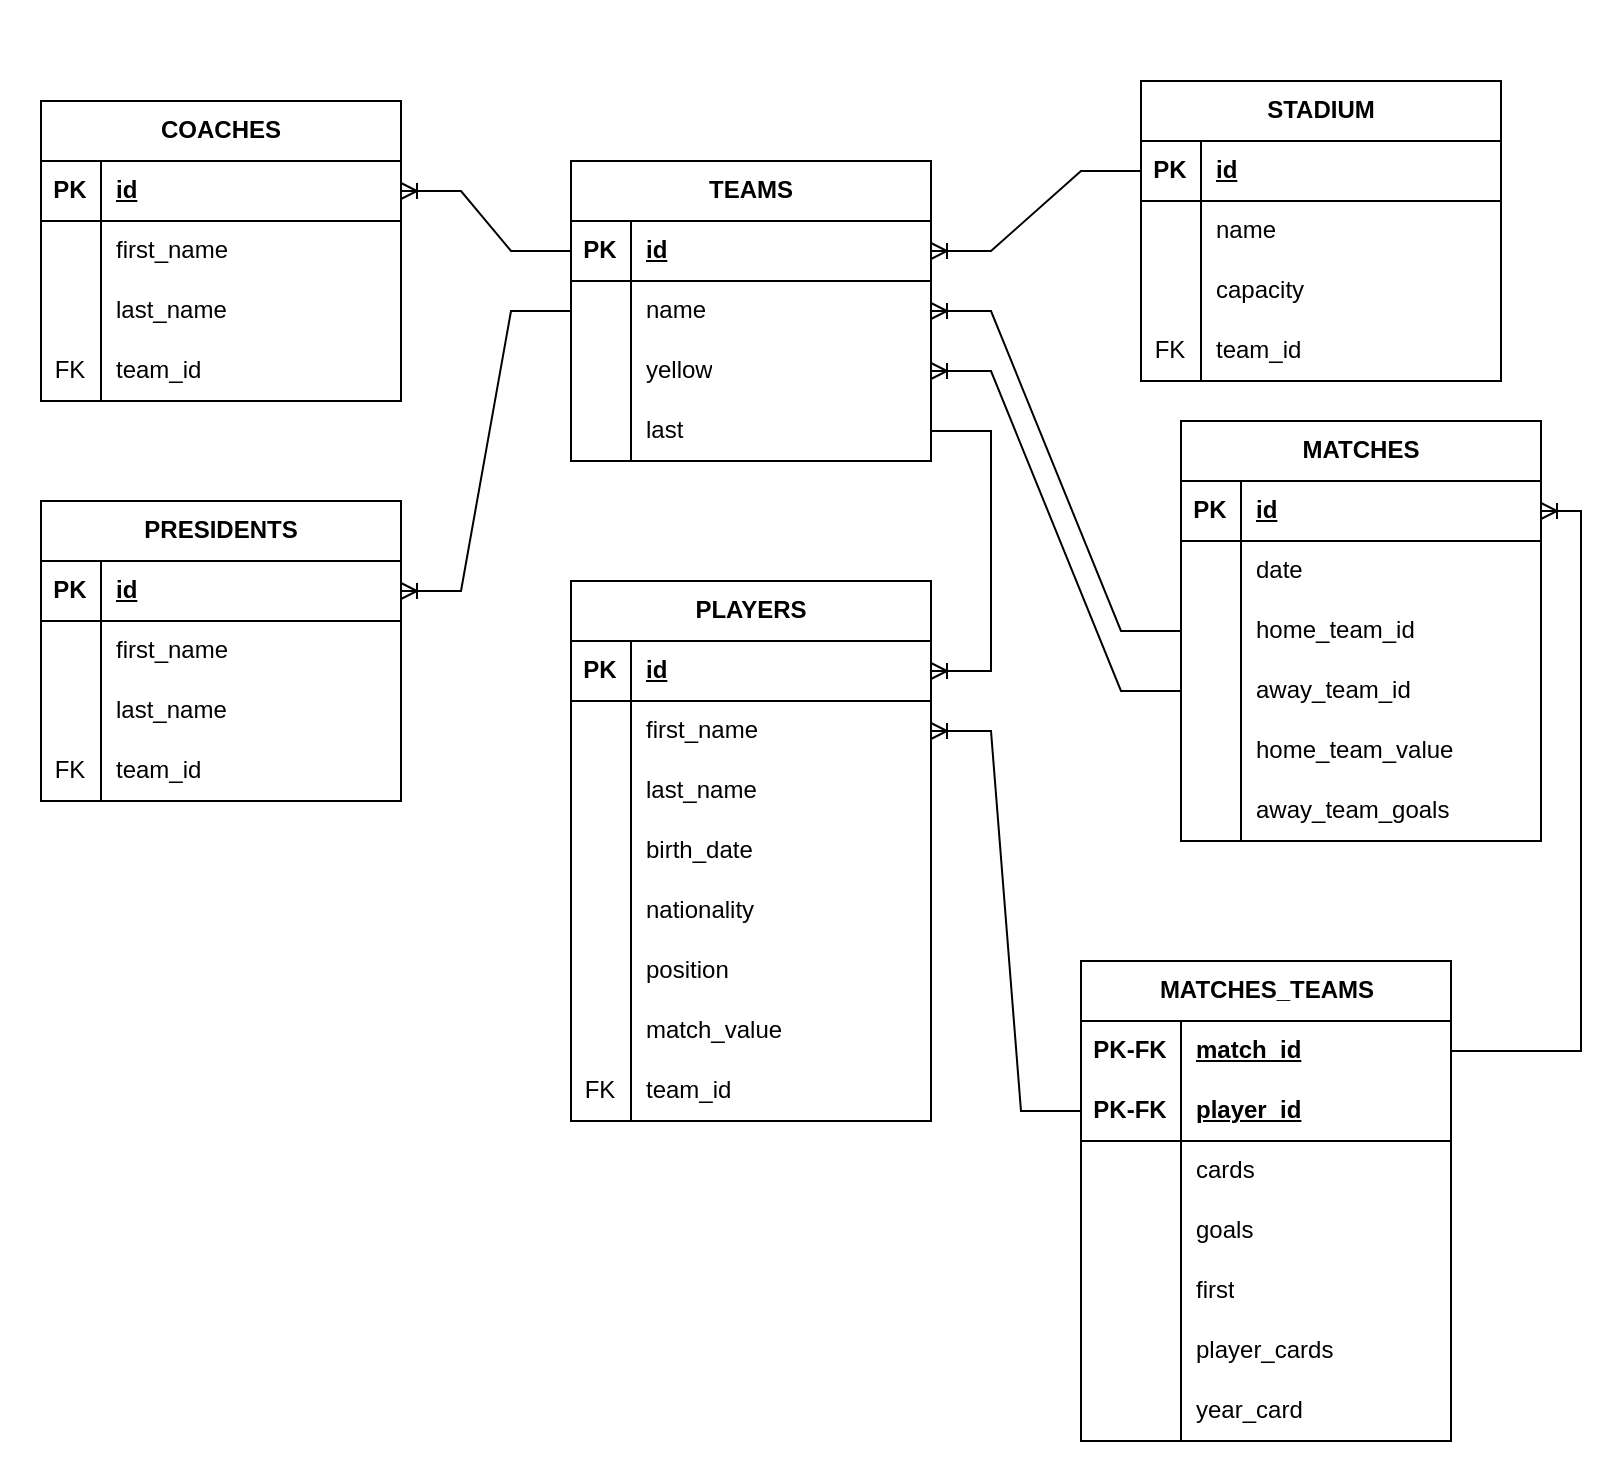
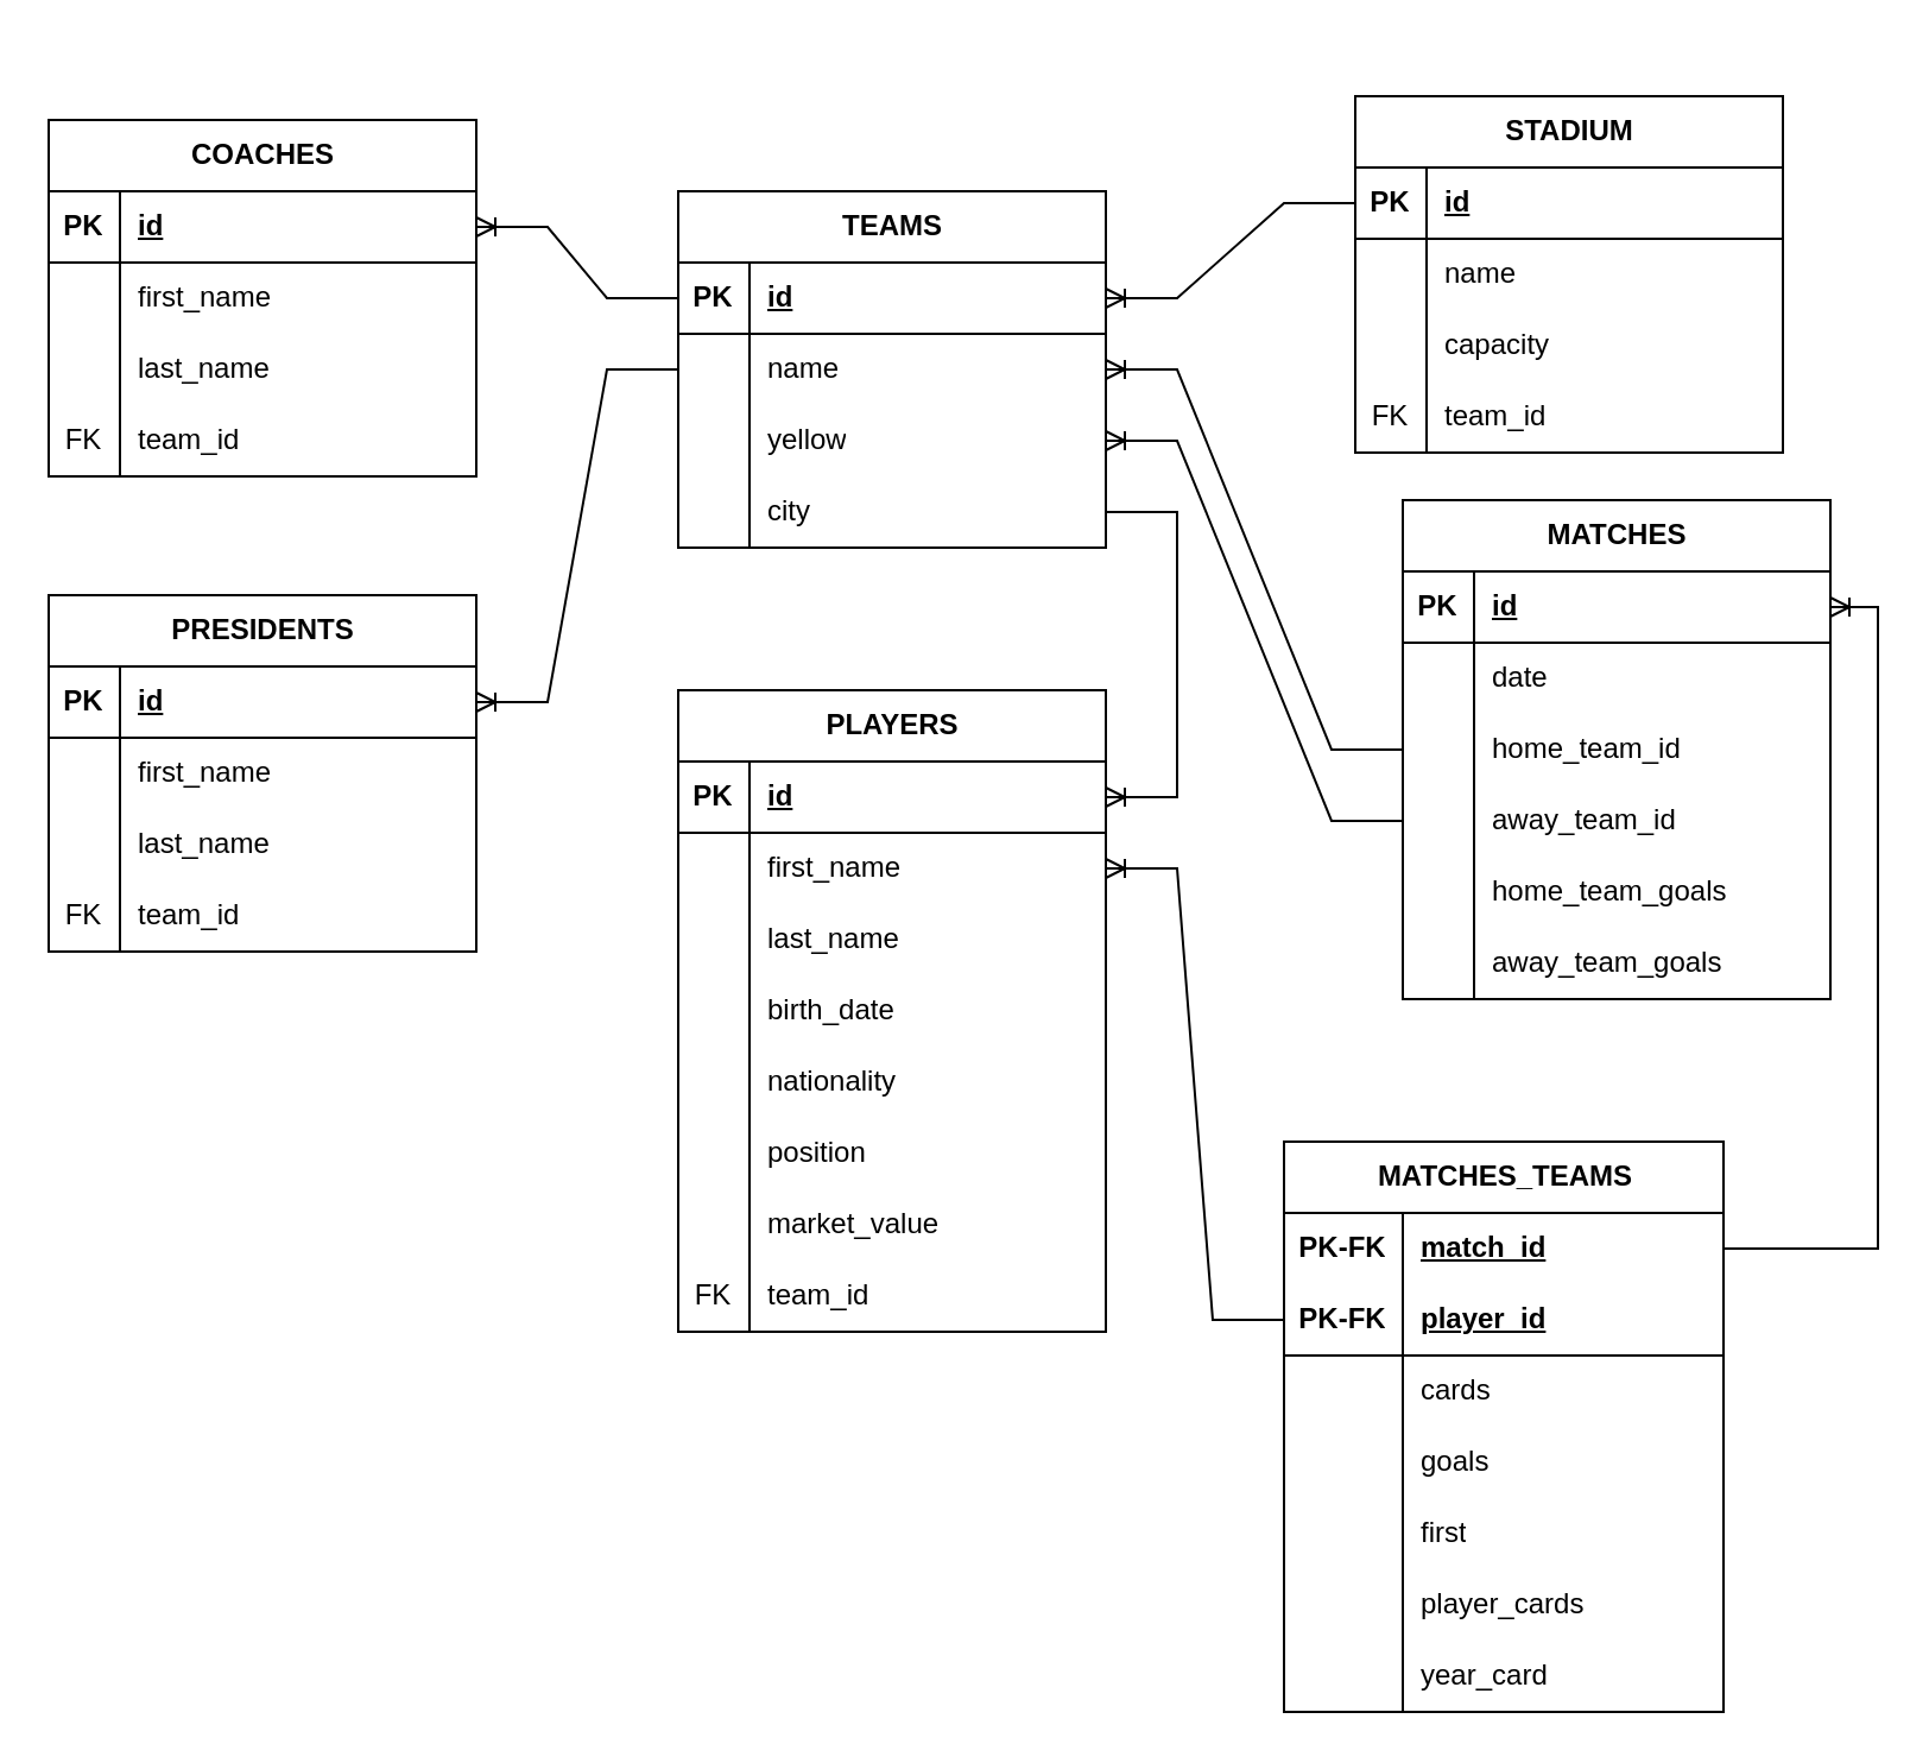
- <mxCell id="14" value="last" style="shape=partialRectangle;connectable=0;fillColor=none;top=0;left=0;bottom=0;right=0;align=left;spacingLeft=6;overflow=hidden;whiteSpace=wrap;html=1;" parent="12" vertex="1"><mxGeometry x="30" width="150" height="30" as="geometry"><mxRectangle width="150" height="30" as="alternateBounds" /></mxGeometry></mxCell>
+ <mxCell id="14" value="city" style="shape=partialRectangle;connectable=0;fillColor=none;top=0;left=0;bottom=0;right=0;align=left;spacingLeft=6;overflow=hidden;whiteSpace=wrap;html=1;" parent="12" vertex="1"><mxGeometry x="30" width="150" height="30" as="geometry"><mxRectangle width="150" height="30" as="alternateBounds" /></mxGeometry></mxCell>
- <mxCell id="98" value="home_team_value" style="shape=partialRectangle;connectable=0;fillColor=none;top=0;left=0;bottom=0;right=0;align=left;spacingLeft=6;overflow=hidden;whiteSpace=wrap;html=1;" parent="96" vertex="1"><mxGeometry x="30" width="150" height="30" as="geometry"><mxRectangle width="150" height="30" as="alternateBounds" /></mxGeometry></mxCell>
+ <mxCell id="98" value="home_team_goals" style="shape=partialRectangle;connectable=0;fillColor=none;top=0;left=0;bottom=0;right=0;align=left;spacingLeft=6;overflow=hidden;whiteSpace=wrap;html=1;" parent="96" vertex="1"><mxGeometry x="30" width="150" height="30" as="geometry"><mxRectangle width="150" height="30" as="alternateBounds" /></mxGeometry></mxCell>
- <mxCell id="75" value="match_value" style="shape=partialRectangle;connectable=0;fillColor=none;top=0;left=0;bottom=0;right=0;align=left;spacingLeft=6;overflow=hidden;whiteSpace=wrap;html=1;" parent="73" vertex="1"><mxGeometry x="30" width="150" height="30" as="geometry"><mxRectangle width="150" height="30" as="alternateBounds" /></mxGeometry></mxCell>
+ <mxCell id="75" value="market_value" style="shape=partialRectangle;connectable=0;fillColor=none;top=0;left=0;bottom=0;right=0;align=left;spacingLeft=6;overflow=hidden;whiteSpace=wrap;html=1;" parent="73" vertex="1"><mxGeometry x="30" width="150" height="30" as="geometry"><mxRectangle width="150" height="30" as="alternateBounds" /></mxGeometry></mxCell>
